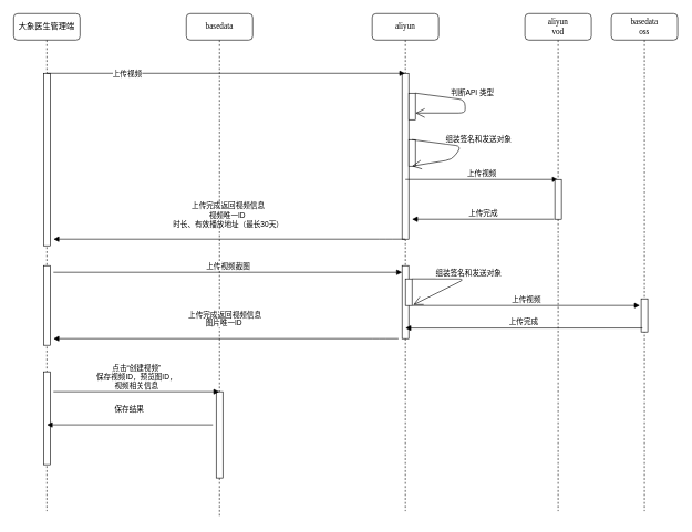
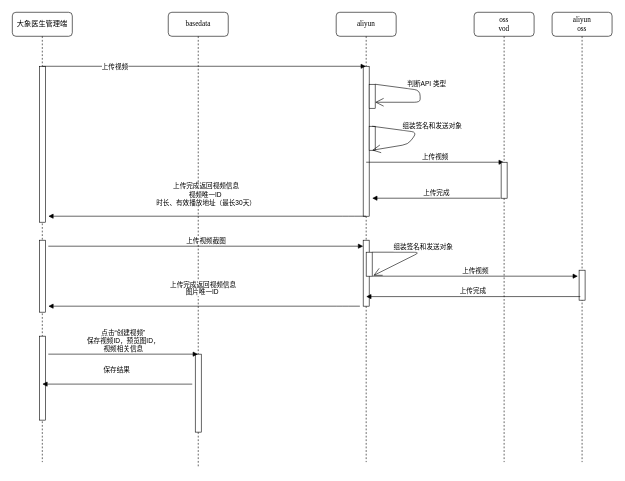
- <mxCell id="13" value="aliyun&lt;br&gt;vod" style="shape=umlLifeline;perimeter=lifelinePerimeter;whiteSpace=wrap;html=1;container=1;collapsible=0;recursiveResize=0;outlineConnect=0;rounded=1;shadow=0;comic=0;labelBackgroundColor=none;strokeWidth=1;fontFamily=Verdana;fontSize=12;align=center;" parent="1" vertex="1"><mxGeometry x="790" y="20" width="100" height="750" as="geometry" /></mxCell>
+ <mxCell id="13" value="oss&lt;br&gt;vod" style="shape=umlLifeline;perimeter=lifelinePerimeter;whiteSpace=wrap;html=1;container=1;collapsible=0;recursiveResize=0;outlineConnect=0;rounded=1;shadow=0;comic=0;labelBackgroundColor=none;strokeWidth=1;fontFamily=Verdana;fontSize=12;align=center;" parent="1" vertex="1"><mxGeometry x="790" y="20" width="100" height="750" as="geometry" /></mxCell>
- <mxCell id="27" value="basedata&lt;br&gt;oss" style="shape=umlLifeline;perimeter=lifelinePerimeter;whiteSpace=wrap;html=1;container=1;collapsible=0;recursiveResize=0;outlineConnect=0;rounded=1;shadow=0;comic=0;labelBackgroundColor=none;strokeWidth=1;fontFamily=Verdana;fontSize=12;align=center;" vertex="1" parent="1"><mxGeometry x="920" y="20" width="100" height="750" as="geometry" /></mxCell>
+ <mxCell id="27" value="aliyun&lt;br&gt;oss" style="shape=umlLifeline;perimeter=lifelinePerimeter;whiteSpace=wrap;html=1;container=1;collapsible=0;recursiveResize=0;outlineConnect=0;rounded=1;shadow=0;comic=0;labelBackgroundColor=none;strokeWidth=1;fontFamily=Verdana;fontSize=12;align=center;" vertex="1" parent="1"><mxGeometry x="920" y="20" width="100" height="750" as="geometry" /></mxCell>
